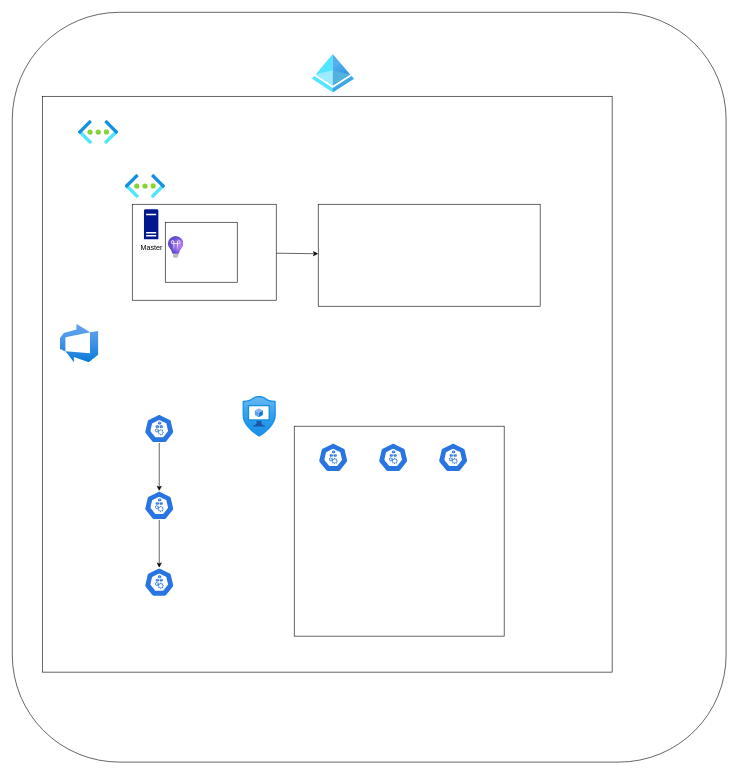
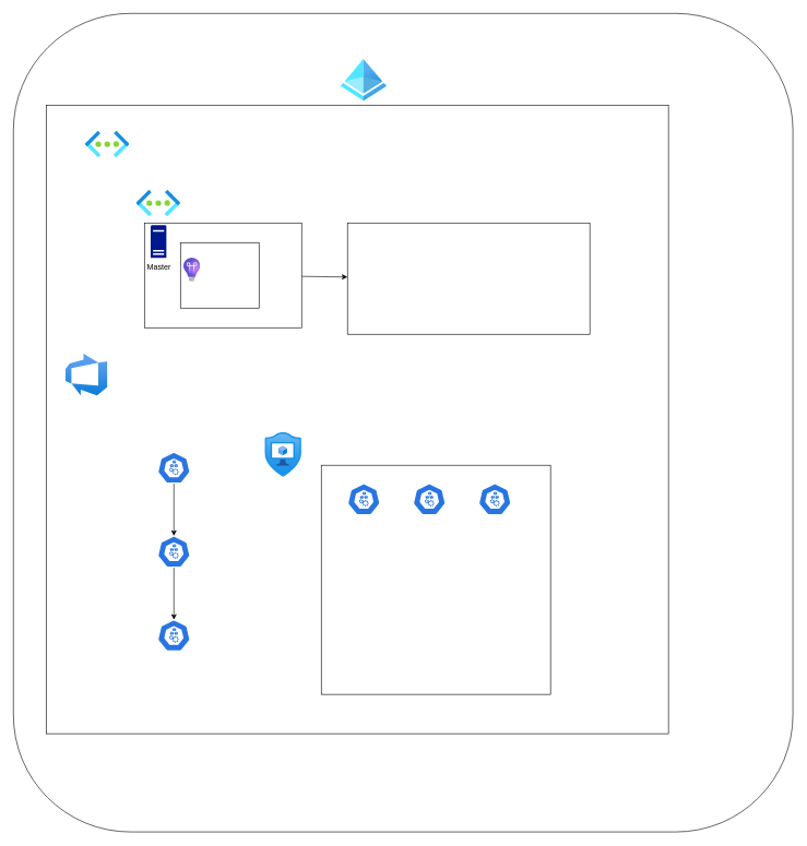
- <mxCell id="16" value="Master" style="aspect=fixed;pointerEvents=1;shadow=0;dashed=0;html=1;strokeColor=none;labelPosition=center;verticalLabelPosition=bottom;verticalAlign=top;align=center;fillColor=#00188D;shape=mxgraph.mscae.enterprise.server_generic" vertex="1" parent="1"><mxGeometry x="239.5" y="348.5" width="24" height="50" as="geometry" /></mxCell>
+ <mxCell id="16" value="Master" style="aspect=fixed;pointerEvents=1;shadow=0;dashed=0;html=1;strokeColor=none;labelPosition=center;verticalLabelPosition=bottom;verticalAlign=top;align=center;fillColor=#00188D;shape=mxgraph.mscae.enterprise.server_generic" vertex="1" parent="1"><mxGeometry x="229.5" y="343.5" width="24" height="50" as="geometry" /></mxCell>
